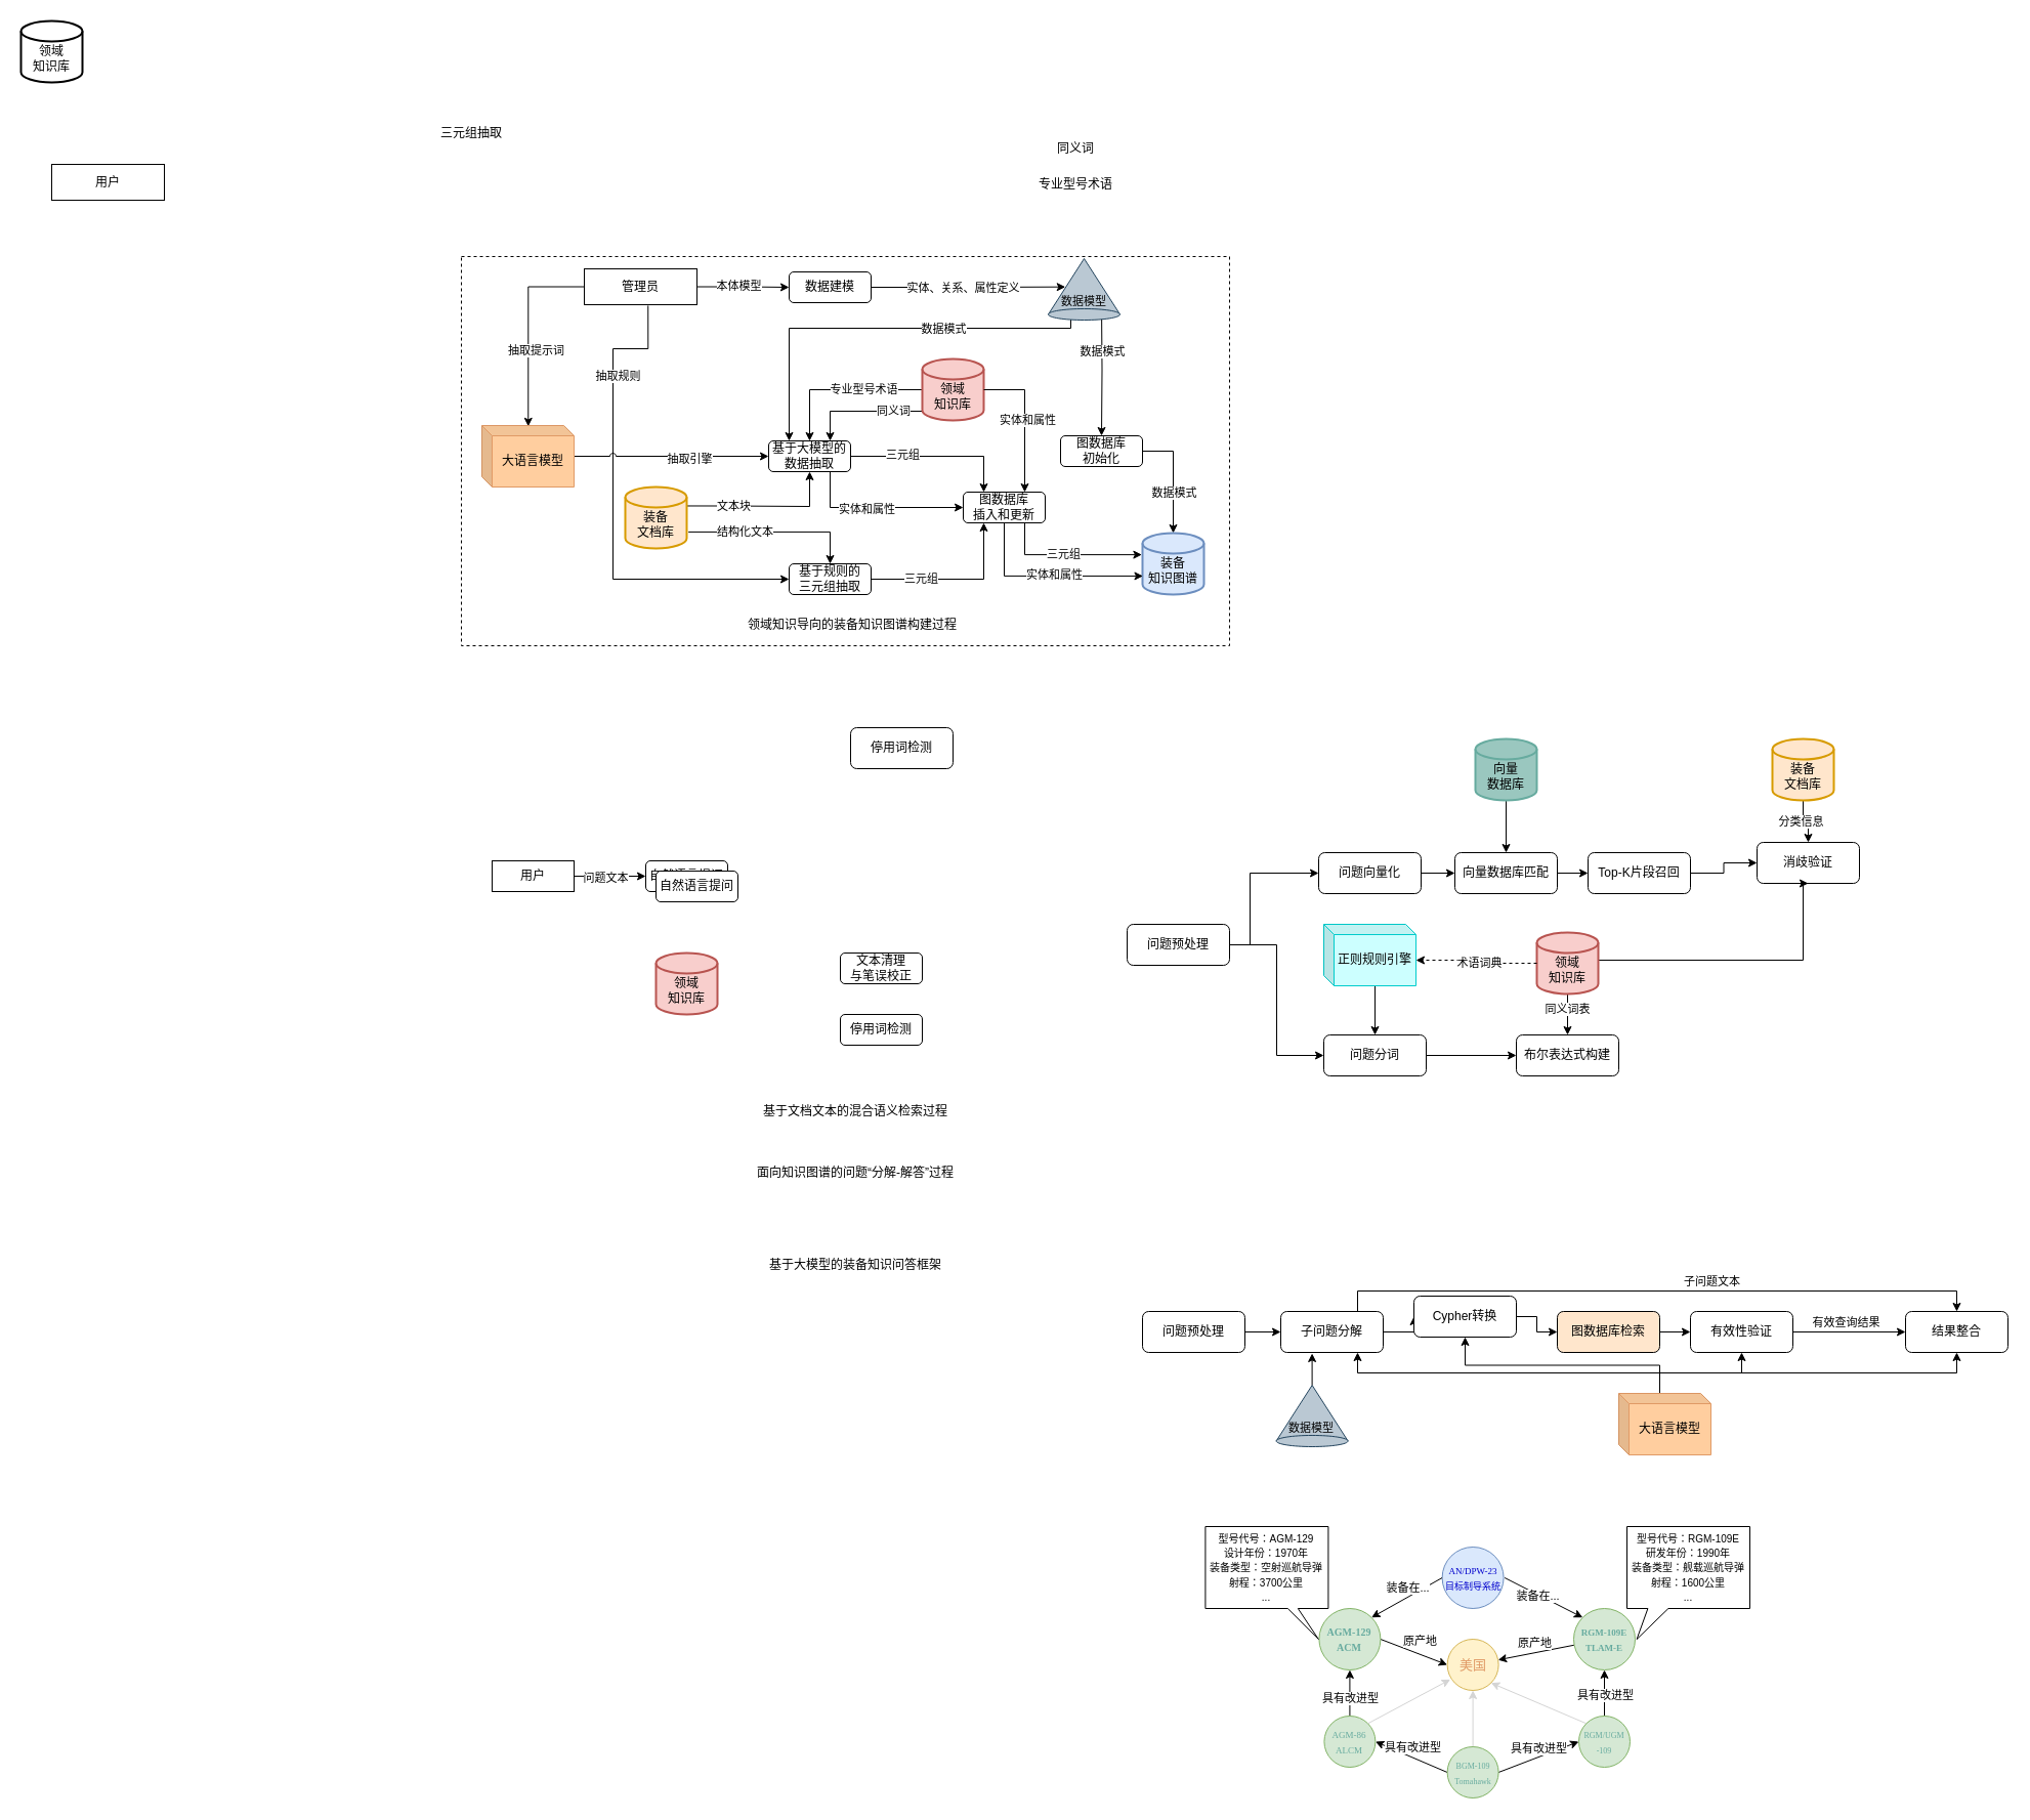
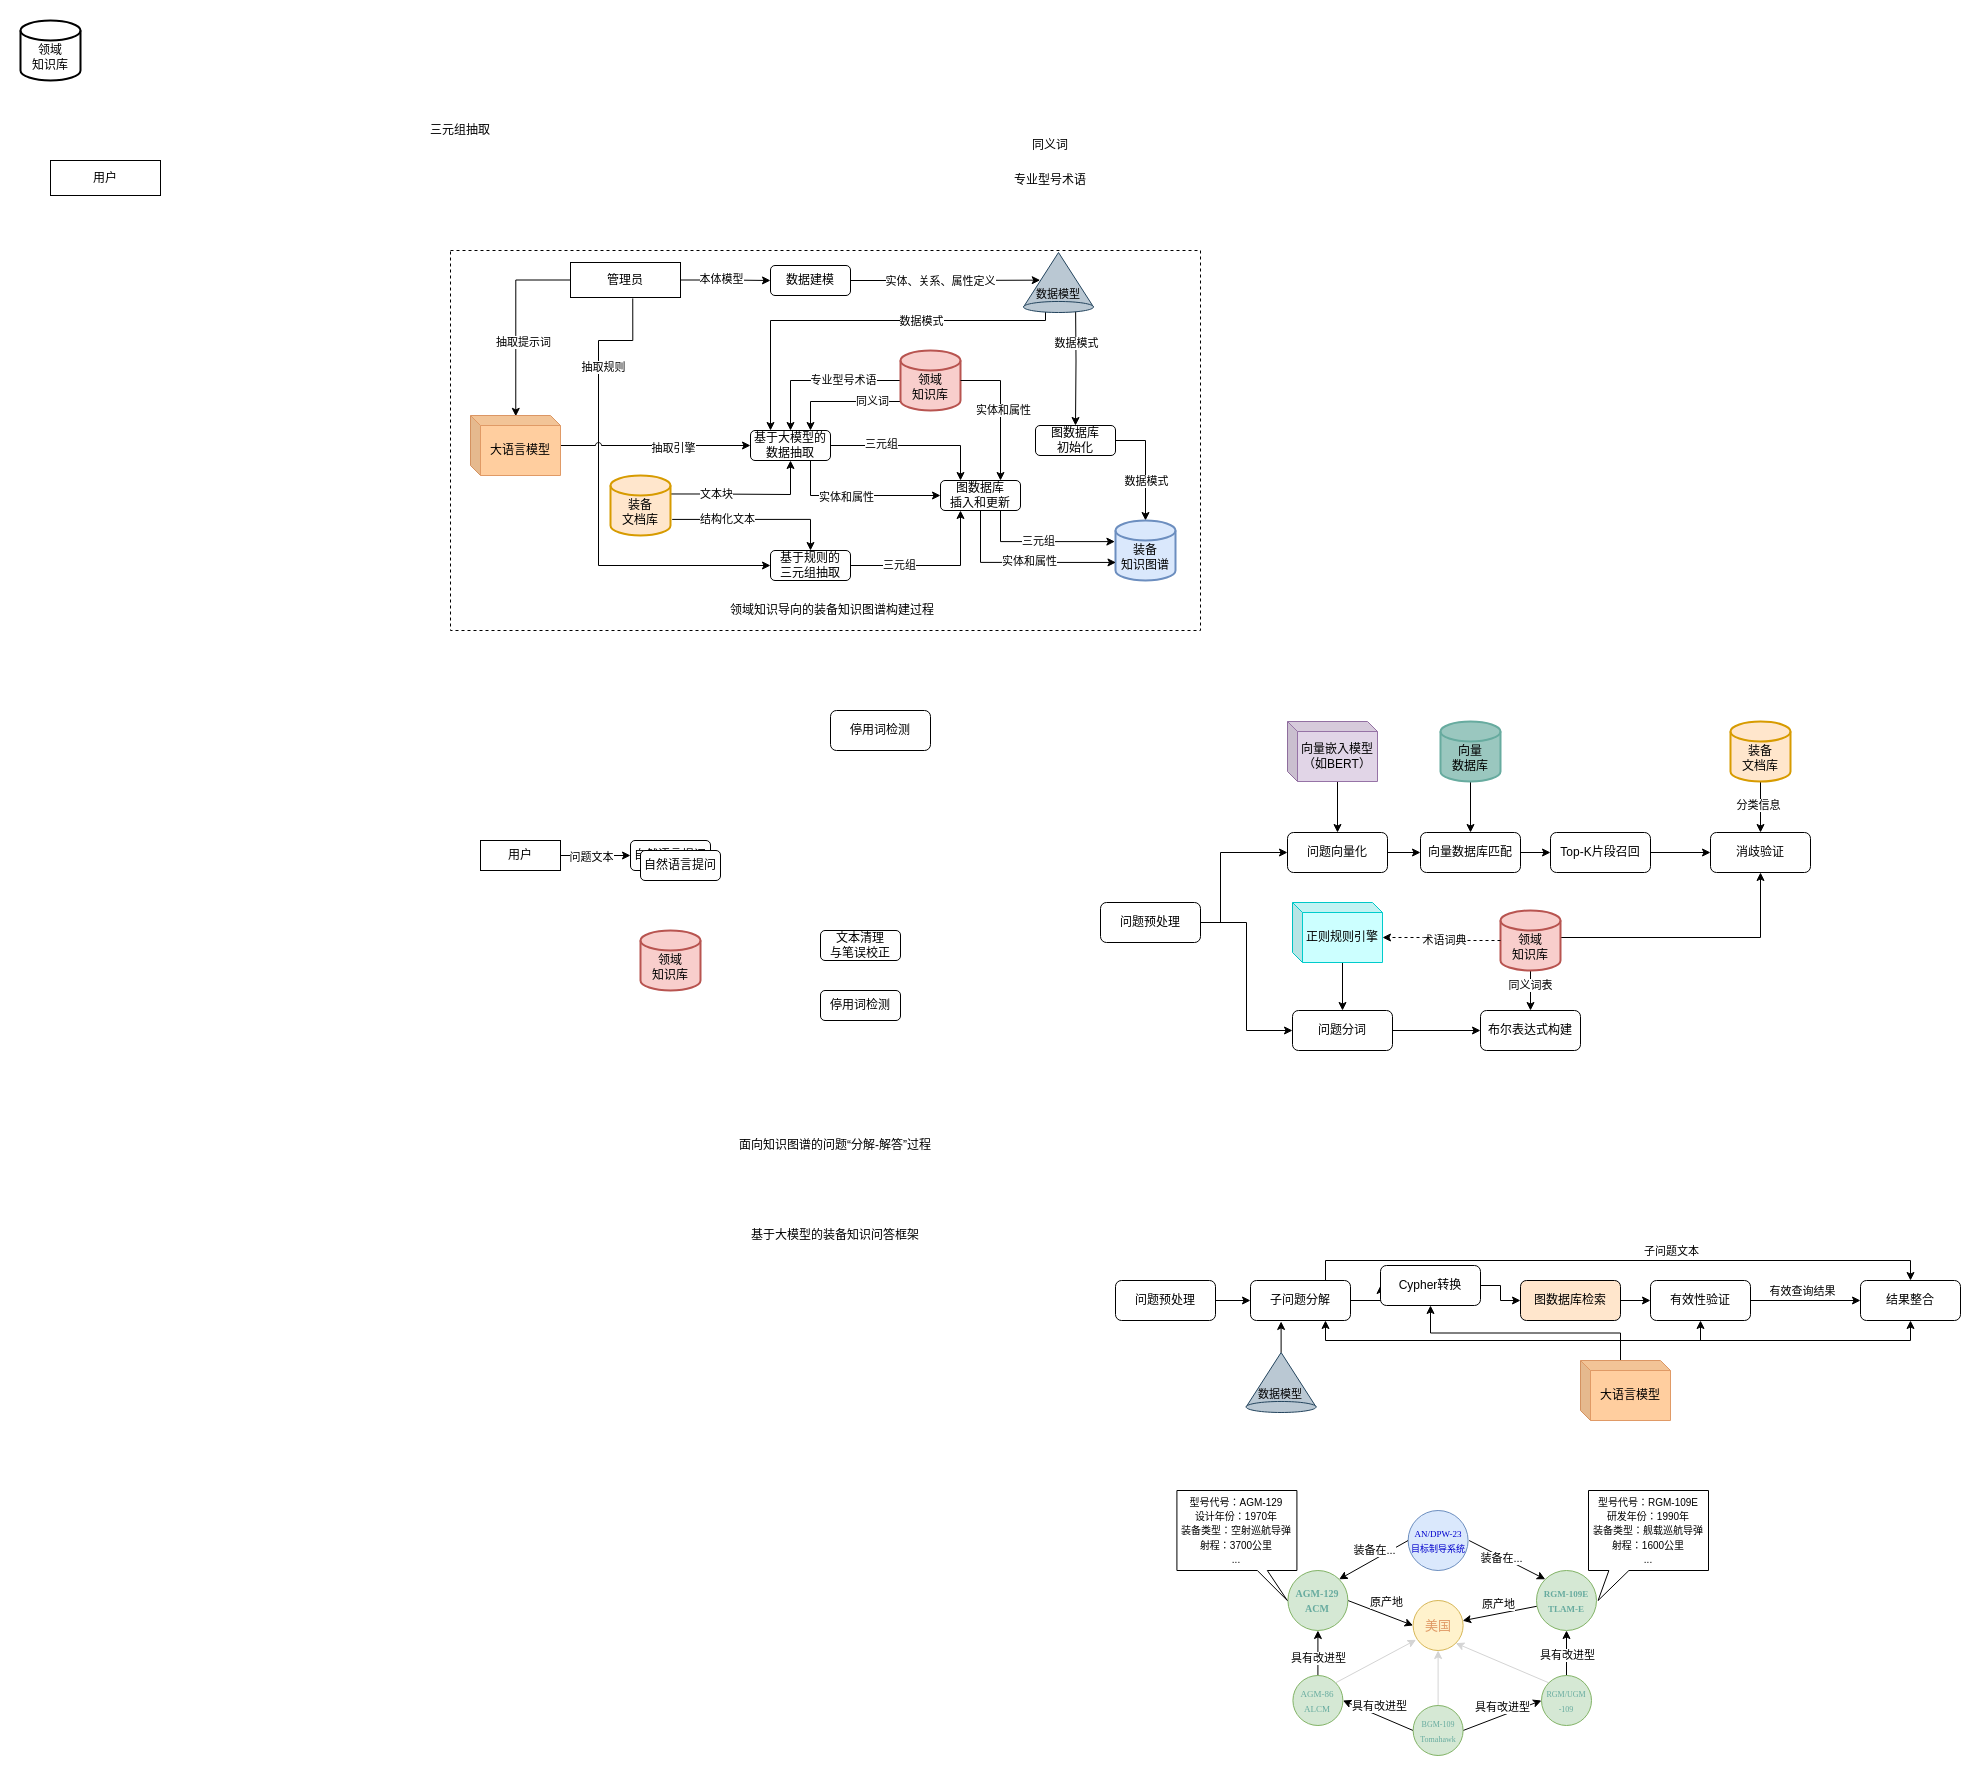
+ <mxCell id="82" value="向量嵌入模型&lt;div&gt;（如BERT）&lt;/div&gt;" style="shape=cube;whiteSpace=wrap;html=1;boundedLbl=1;backgroundOutline=1;darkOpacity=0.05;darkOpacity2=0.1;size=10;fillColor=#e1d5e7;strokeColor=#9673a6;" parent="1" vertex="1"><mxGeometry x="1287" y="721" width="90" height="60" as="geometry" /></mxCell>
+ <mxCell id="81" style="edgeStyle=orthogonalEdgeStyle;rounded=0;orthogonalLoop=1;jettySize=auto;html=1;exitX=0;exitY=0;exitDx=50;exitDy=60;exitPerimeter=0;entryX=0.5;entryY=0;entryDx=0;entryDy=0;" parent="1" source="82" target="71" edge="1"><mxGeometry relative="1" as="geometry" /></mxCell>
- <mxCell id="76" value="消歧验证" style="rounded=1;whiteSpace=wrap;html=1;" parent="1" vertex="1"><mxGeometry x="1715" y="822" width="100" height="40" as="geometry" /></mxCell>
+ <mxCell id="76" value="消歧验证" style="rounded=1;whiteSpace=wrap;html=1;" parent="1" vertex="1"><mxGeometry x="1710" y="832" width="100" height="40" as="geometry" /></mxCell>
- <mxCell id="59" value="基于文档文本的混合语义检索过程" style="text;html=1;align=center;verticalAlign=middle;whiteSpace=wrap;rounded=0;" parent="1" vertex="1"><mxGeometry x="730" y="1070" width="210" height="30" as="geometry" /></mxCell>
